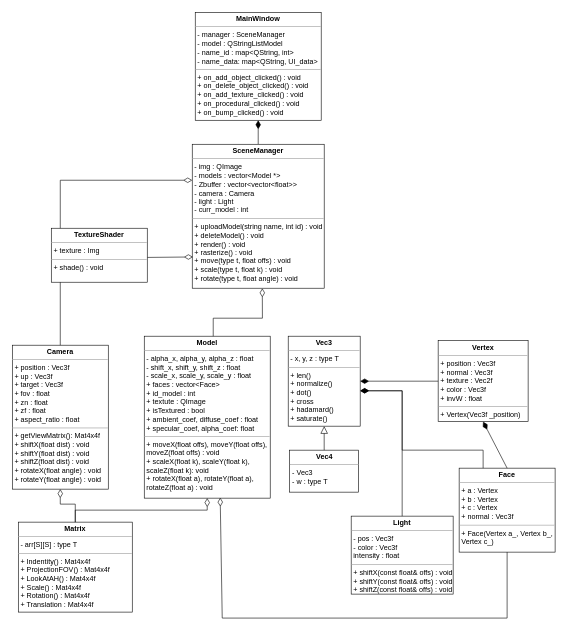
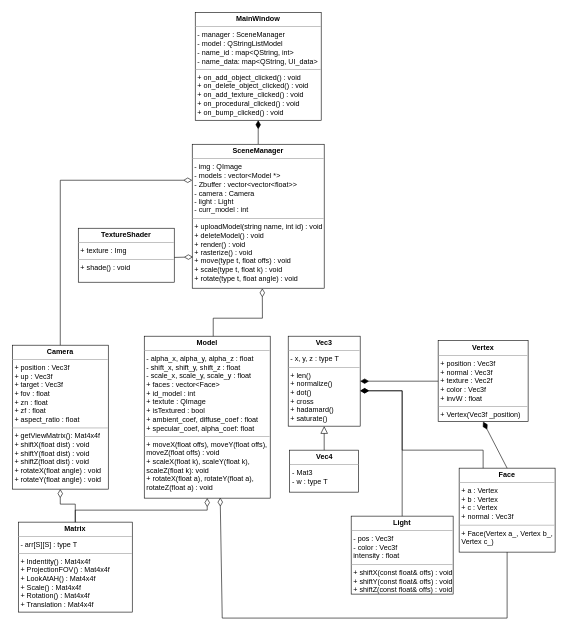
- <mxCell id="23" value="&lt;p style=&quot;margin:0px;margin-top:4px;text-align:center;&quot;&gt;&lt;b&gt;TextureShader&lt;/b&gt;&lt;/p&gt;&lt;hr size=&quot;1&quot;&gt;&lt;p style=&quot;margin:0px;margin-left:4px;&quot;&gt;+ texture : Img&lt;/p&gt;&lt;hr size=&quot;1&quot;&gt;&lt;p style=&quot;margin:0px;margin-left:4px;&quot;&gt;+ shade() : void&lt;/p&gt;" style="verticalAlign=top;align=left;overflow=fill;fontSize=12;fontFamily=Helvetica;html=1;whiteSpace=wrap;" vertex="1" parent="1"><mxGeometry x="85" y="380" width="160" height="90" as="geometry" /></mxCell>
+ <mxCell id="23" value="&lt;p style=&quot;margin:0px;margin-top:4px;text-align:center;&quot;&gt;&lt;b&gt;TextureShader&lt;/b&gt;&lt;/p&gt;&lt;hr size=&quot;1&quot;&gt;&lt;p style=&quot;margin:0px;margin-left:4px;&quot;&gt;+ texture : Img&lt;/p&gt;&lt;hr size=&quot;1&quot;&gt;&lt;p style=&quot;margin:0px;margin-left:4px;&quot;&gt;+ shade() : void&lt;/p&gt;" style="verticalAlign=top;align=left;overflow=fill;fontSize=12;fontFamily=Helvetica;html=1;whiteSpace=wrap;" vertex="1" parent="1"><mxGeometry x="130" y="380" width="160" height="90" as="geometry" /></mxCell>
- <mxCell id="11" value="&lt;p style=&quot;margin:0px;margin-top:4px;text-align:center;&quot;&gt;&lt;b&gt;Vec4&lt;/b&gt;&lt;/p&gt;&lt;hr size=&quot;1&quot;&gt;&lt;p style=&quot;margin:0px;margin-left:4px;&quot;&gt;- Vec3&lt;/p&gt;&lt;p style=&quot;margin:0px;margin-left:4px;&quot;&gt;- w : type T&lt;/p&gt;" style="verticalAlign=top;align=left;overflow=fill;fontSize=12;fontFamily=Helvetica;html=1;whiteSpace=wrap;" parent="1" vertex="1"><mxGeometry x="482.5" y="750" width="115" height="70" as="geometry" /></mxCell>
+ <mxCell id="11" value="&lt;p style=&quot;margin:0px;margin-top:4px;text-align:center;&quot;&gt;&lt;b&gt;Vec4&lt;/b&gt;&lt;/p&gt;&lt;hr size=&quot;1&quot;&gt;&lt;p style=&quot;margin:0px;margin-left:4px;&quot;&gt;- Mat3&lt;/p&gt;&lt;p style=&quot;margin:0px;margin-left:4px;&quot;&gt;- w : type T&lt;/p&gt;" style="verticalAlign=top;align=left;overflow=fill;fontSize=12;fontFamily=Helvetica;html=1;whiteSpace=wrap;" parent="1" vertex="1"><mxGeometry x="482.5" y="750" width="115" height="70" as="geometry" /></mxCell>
